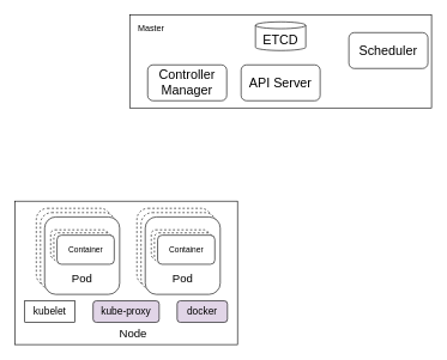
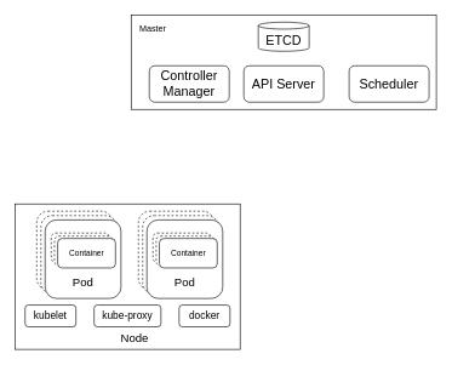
- <mxCell id="29" value="&lt;font style=&quot;font-size: 18px;&quot;&gt;Scheduler&lt;/font&gt;" style="rounded=1;whiteSpace=wrap;html=1;" parent="1" vertex="1"><mxGeometry x="485" y="45" width="110" height="50" as="geometry" /></mxCell>
+ <mxCell id="29" value="&lt;font style=&quot;font-size: 18px;&quot;&gt;Scheduler&lt;/font&gt;" style="rounded=1;whiteSpace=wrap;html=1;" parent="1" vertex="1"><mxGeometry x="480" y="90" width="110" height="50" as="geometry" /></mxCell>
- <mxCell id="26" value="&lt;font style=&quot;font-size: 14px&quot;&gt;kubelet&lt;/font&gt;" style="whiteSpace=wrap;html=1;rounded=0;" parent="1" vertex="1"><mxGeometry x="34" y="419" width="70" height="30" as="geometry" /></mxCell>
+ <mxCell id="26" value="&lt;font style=&quot;font-size: 14px&quot;&gt;kubelet&lt;/font&gt;" style="rounded=1;whiteSpace=wrap;html=1;" parent="1" vertex="1"><mxGeometry x="34" y="419" width="70" height="30" as="geometry" /></mxCell>
- <mxCell id="27" value="&lt;font style=&quot;font-size: 14px&quot;&gt;kube-proxy&lt;/font&gt;" style="rounded=1;whiteSpace=wrap;html=1;fillColor=#e1d5e7;" parent="1" vertex="1"><mxGeometry x="129" y="419" width="92" height="30" as="geometry" /></mxCell>
+ <mxCell id="27" value="&lt;font style=&quot;font-size: 14px&quot;&gt;kube-proxy&lt;/font&gt;" style="rounded=1;whiteSpace=wrap;html=1;" parent="1" vertex="1"><mxGeometry x="129" y="419" width="92" height="30" as="geometry" /></mxCell>
- <mxCell id="28" value="&lt;font style=&quot;font-size: 14px&quot;&gt;docker&lt;/font&gt;" style="rounded=1;whiteSpace=wrap;html=1;fillColor=#e1d5e7;" parent="1" vertex="1"><mxGeometry x="246" y="419" width="70" height="30" as="geometry" /></mxCell>
+ <mxCell id="28" value="&lt;font style=&quot;font-size: 14px&quot;&gt;docker&lt;/font&gt;" style="rounded=1;whiteSpace=wrap;html=1;" parent="1" vertex="1"><mxGeometry x="246" y="419" width="70" height="30" as="geometry" /></mxCell>
